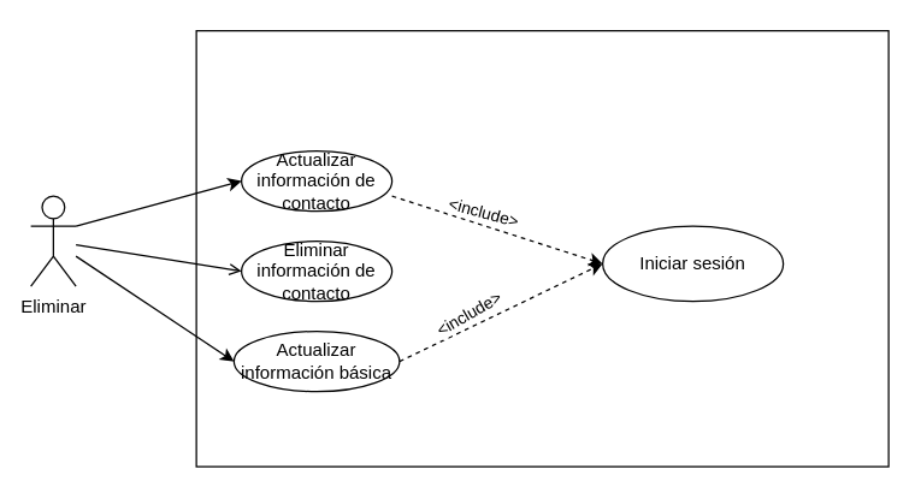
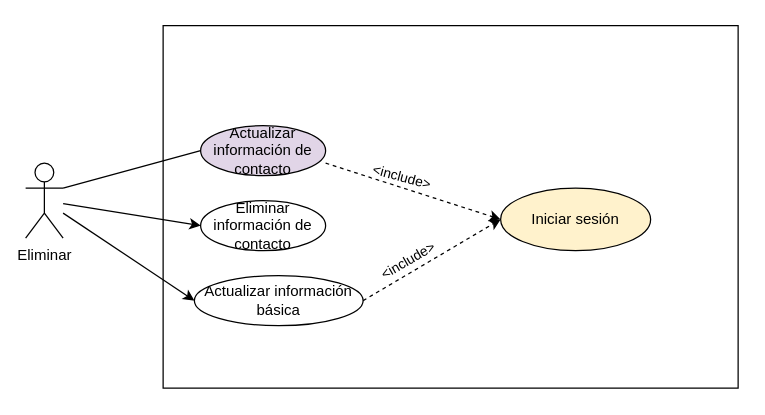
- <mxCell id="4" value="Actualizar información de contacto" style="ellipse;whiteSpace=wrap;html=1;" vertex="1" parent="1"><mxGeometry x="160" y="100" width="100" height="40" as="geometry" /></mxCell>
+ <mxCell id="4" value="Actualizar información de contacto" style="ellipse;whiteSpace=wrap;html=1;fillColor=#e1d5e7;" vertex="1" parent="1"><mxGeometry x="160" y="100" width="100" height="40" as="geometry" /></mxCell>
- <mxCell id="9" value="" style="endArrow=classic;html=1;rounded=0;entryX=0;entryY=0.5;entryDx=0;entryDy=0;exitX=1;exitY=0.333;exitDx=0;exitDy=0;exitPerimeter=0;" edge="1" parent="1" source="3" target="4"><mxGeometry width="50" height="50" relative="1" as="geometry"><mxPoint x="60" y="172.4" as="sourcePoint" /><mxPoint x="170" y="190" as="targetPoint" /></mxGeometry></mxCell>
+ <mxCell id="9" value="" style="endArrow=none;html=1;rounded=0;entryX=0;entryY=0.5;entryDx=0;entryDy=0;exitX=1;exitY=0.333;exitDx=0;exitDy=0;exitPerimeter=0;" edge="1" parent="1" source="3" target="4"><mxGeometry width="50" height="50" relative="1" as="geometry"><mxPoint x="60" y="172.4" as="sourcePoint" /><mxPoint x="170" y="190" as="targetPoint" /></mxGeometry></mxCell>
- <mxCell id="10" value="Iniciar sesión" style="ellipse;whiteSpace=wrap;html=1;" vertex="1" parent="1"><mxGeometry x="400" y="150" width="120" height="50" as="geometry" /></mxCell>
+ <mxCell id="10" value="Iniciar sesión" style="ellipse;whiteSpace=wrap;html=1;fillColor=#fff2cc;" vertex="1" parent="1"><mxGeometry x="400" y="150" width="120" height="50" as="geometry" /></mxCell>
- <mxCell id="8" value="" style="endArrow=open;html=1;rounded=0;entryX=0;entryY=0.5;entryDx=0;entryDy=0;" edge="1" parent="1" source="3" target="6"><mxGeometry width="50" height="50" relative="1" as="geometry"><mxPoint x="60" y="180" as="sourcePoint" /><mxPoint x="165" y="250" as="targetPoint" /></mxGeometry></mxCell>
+ <mxCell id="8" value="" style="endArrow=classic;html=1;rounded=0;entryX=0;entryY=0.5;entryDx=0;entryDy=0;" edge="1" parent="1" source="3" target="6"><mxGeometry width="50" height="50" relative="1" as="geometry"><mxPoint x="60" y="180" as="sourcePoint" /><mxPoint x="165" y="250" as="targetPoint" /></mxGeometry></mxCell>
- <mxCell id="5" value="Actualizar información básica" style="ellipse;whiteSpace=wrap;html=1;" vertex="1" parent="1"><mxGeometry x="155" y="220" width="110" height="40" as="geometry" /></mxCell>
+ <mxCell id="5" value="Actualizar información básica" style="ellipse;whiteSpace=wrap;html=1;" vertex="1" parent="1"><mxGeometry x="155" y="220" width="135" height="40" as="geometry" /></mxCell>
